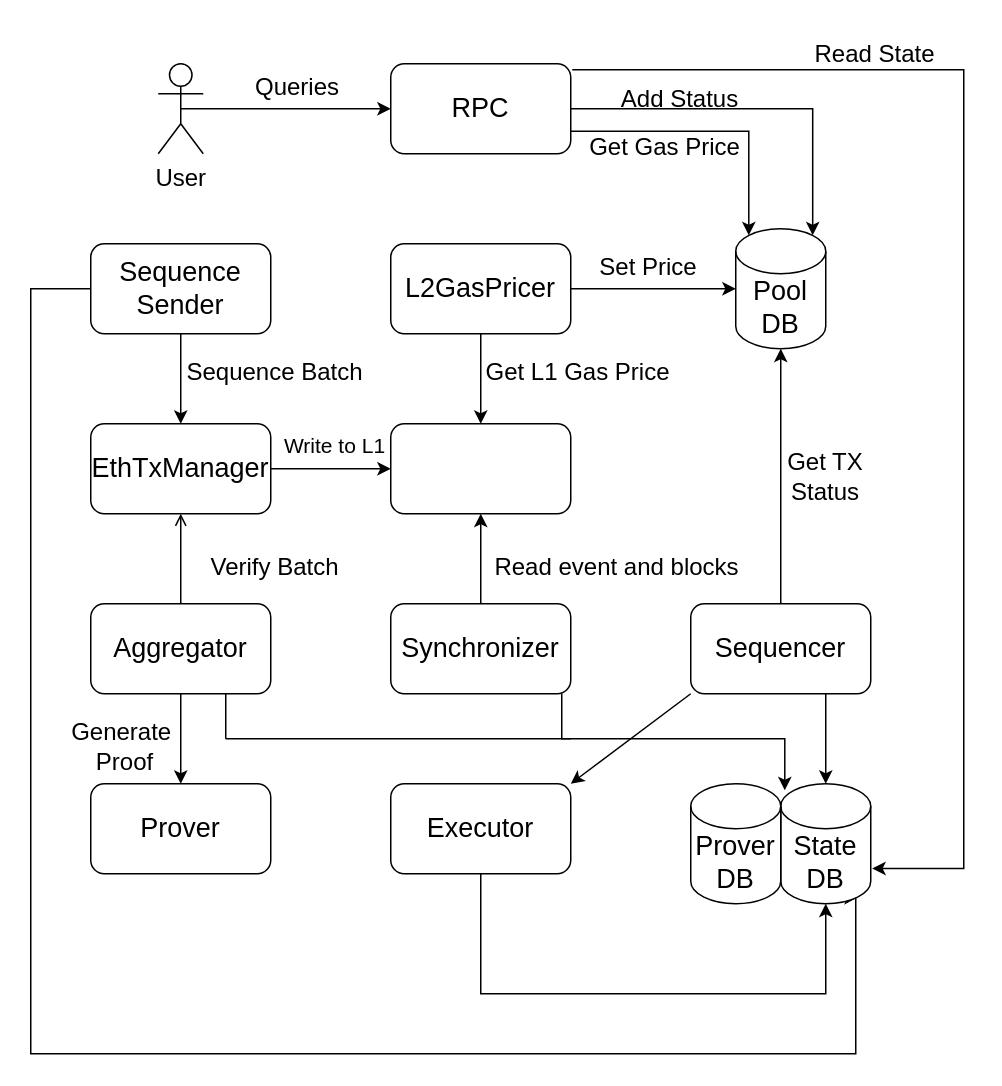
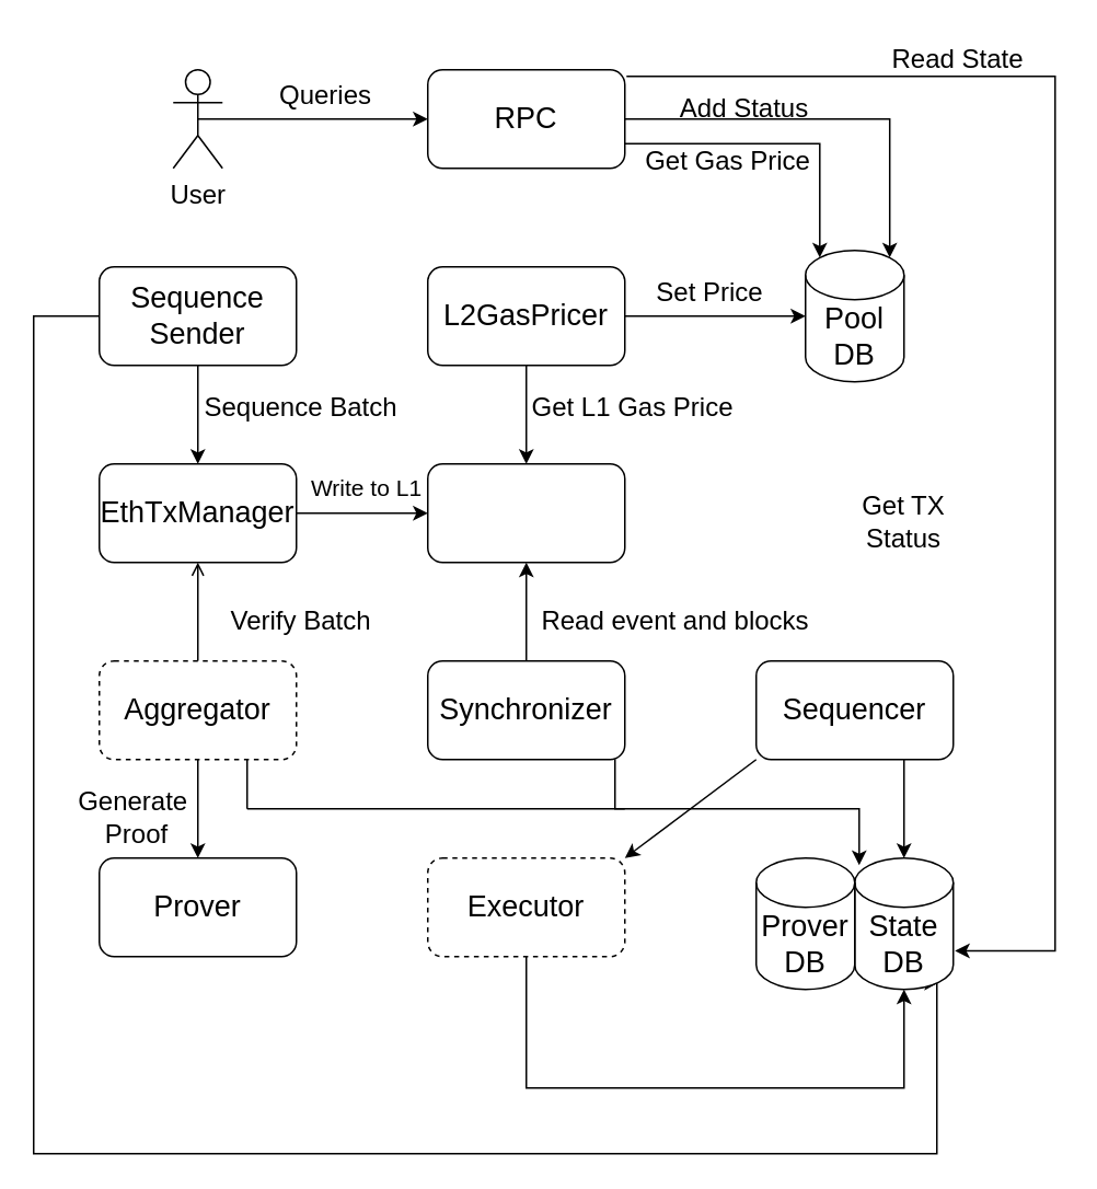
- <mxCell id="30" style="edgeStyle=orthogonalEdgeStyle;rounded=0;orthogonalLoop=1;jettySize=auto;html=1;exitX=0.5;exitY=0;exitDx=0;exitDy=0;entryX=0.5;entryY=1;entryDx=0;entryDy=0;entryPerimeter=0;" edge="1" parent="1" source="11" target="26"><mxGeometry relative="1" as="geometry" /></mxCell>
- <mxCell id="14" value="Aggregator" style="rounded=1;whiteSpace=wrap;html=1;fontSize=18;" vertex="1" parent="1"><mxGeometry x="60" y="402" width="120" height="60" as="geometry" /></mxCell>
+ <mxCell id="14" value="Aggregator" style="rounded=1;whiteSpace=wrap;html=1;fontSize=18;dashed=1;" vertex="1" parent="1"><mxGeometry x="60" y="402" width="120" height="60" as="geometry" /></mxCell>
- <mxCell id="24" value="Executor" style="rounded=1;whiteSpace=wrap;html=1;fontSize=18;" vertex="1" parent="1"><mxGeometry x="260" y="522" width="120" height="60" as="geometry" /></mxCell>
+ <mxCell id="24" value="Executor" style="rounded=1;whiteSpace=wrap;html=1;fontSize=18;dashed=1;" vertex="1" parent="1"><mxGeometry x="260" y="522" width="120" height="60" as="geometry" /></mxCell>
